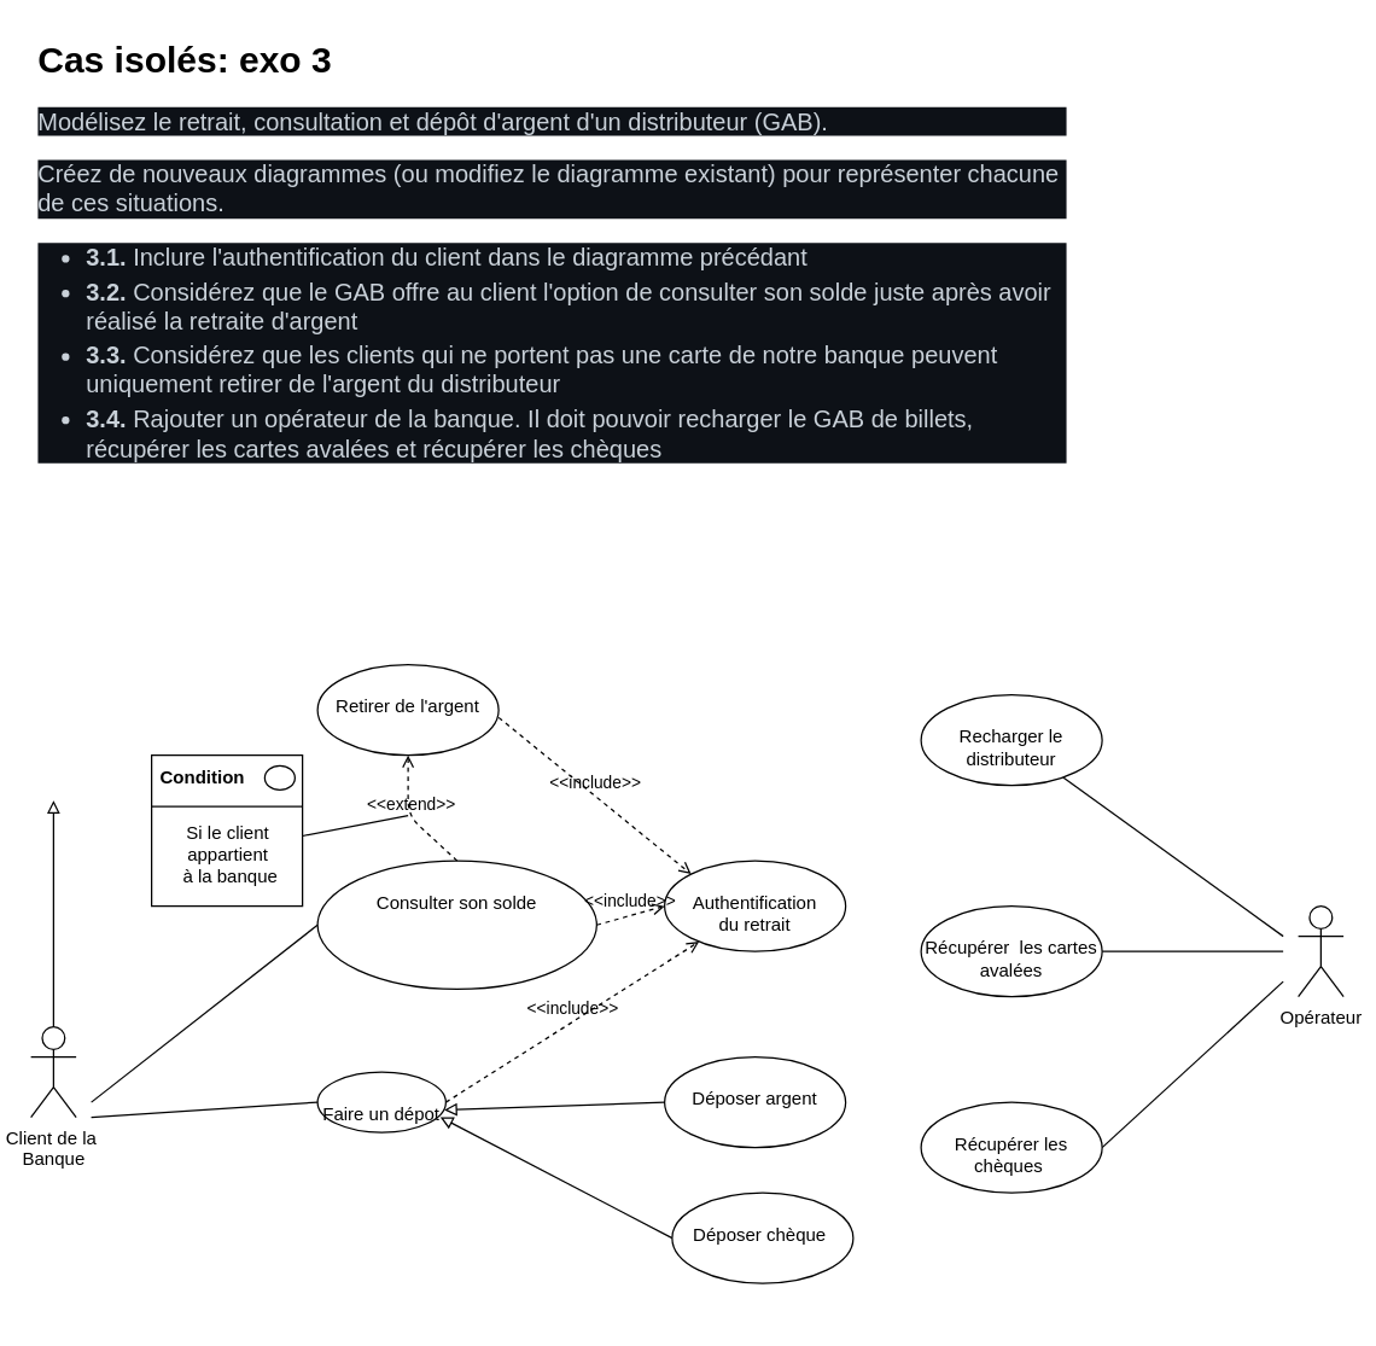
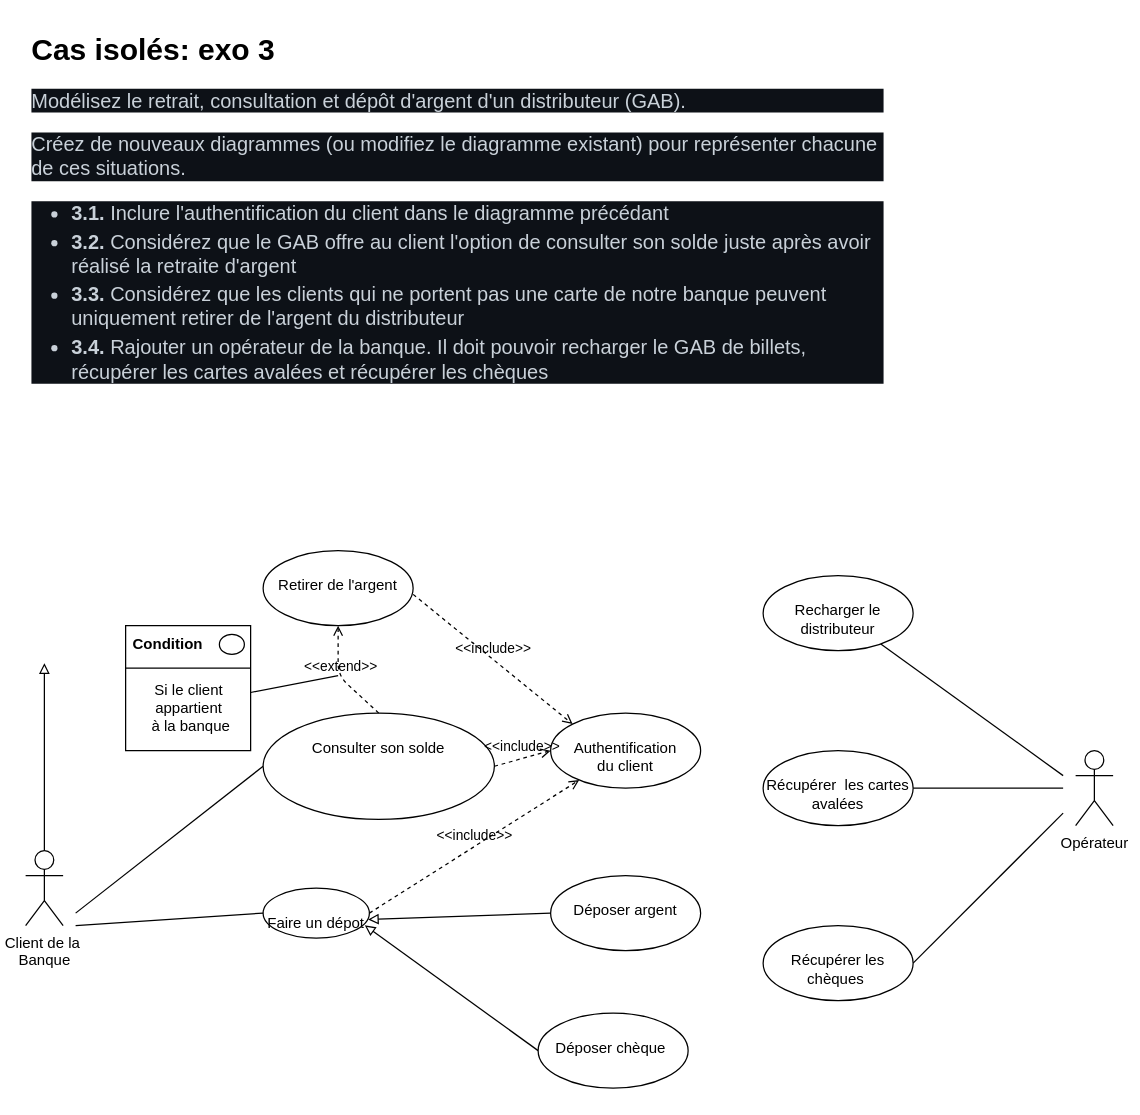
- <mxCell id="13" value="&lt;br&gt;Authentification&lt;br&gt;du retrait" style="ellipse;whiteSpace=wrap;html=1;verticalAlign=top;" vertex="1" parent="1"><mxGeometry x="440" y="570" width="120" height="60" as="geometry" /></mxCell>
+ <mxCell id="13" value="&lt;br&gt;Authentification&lt;br&gt;du client" style="ellipse;whiteSpace=wrap;html=1;verticalAlign=top;" vertex="1" parent="1"><mxGeometry x="440" y="570" width="120" height="60" as="geometry" /></mxCell>
- <mxCell id="19" value="&lt;br&gt;Récupérer les chèques&amp;nbsp;" style="ellipse;whiteSpace=wrap;html=1;verticalAlign=top;" vertex="1" parent="1"><mxGeometry x="610" y="730" width="120" height="60" as="geometry" /></mxCell>
+ <mxCell id="19" value="&lt;br&gt;Récupérer les chèques&amp;nbsp;" style="ellipse;whiteSpace=wrap;html=1;verticalAlign=top;" vertex="1" parent="1"><mxGeometry x="610" y="740" width="120" height="60" as="geometry" /></mxCell>
- <mxCell id="25" value="&lt;br&gt;Déposer chèque&amp;nbsp;" style="ellipse;whiteSpace=wrap;html=1;verticalAlign=top;" vertex="1" parent="1"><mxGeometry x="445" y="790" width="120" height="60" as="geometry" /></mxCell>
+ <mxCell id="25" value="&lt;br&gt;Déposer chèque&amp;nbsp;" style="ellipse;whiteSpace=wrap;html=1;verticalAlign=top;" vertex="1" parent="1"><mxGeometry x="430" y="810" width="120" height="60" as="geometry" /></mxCell>
